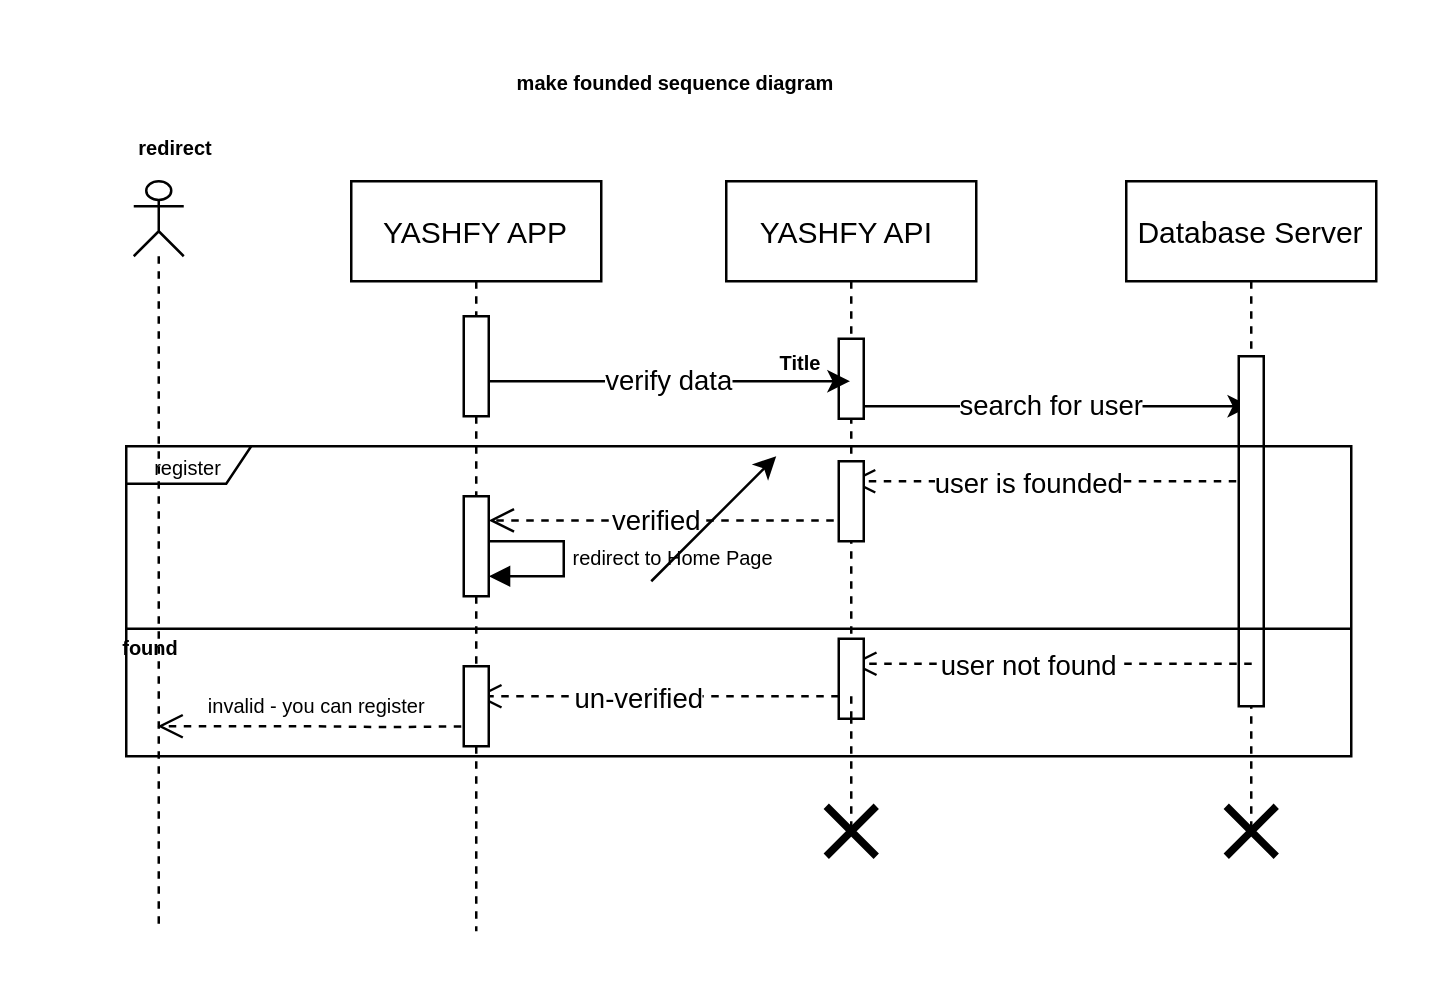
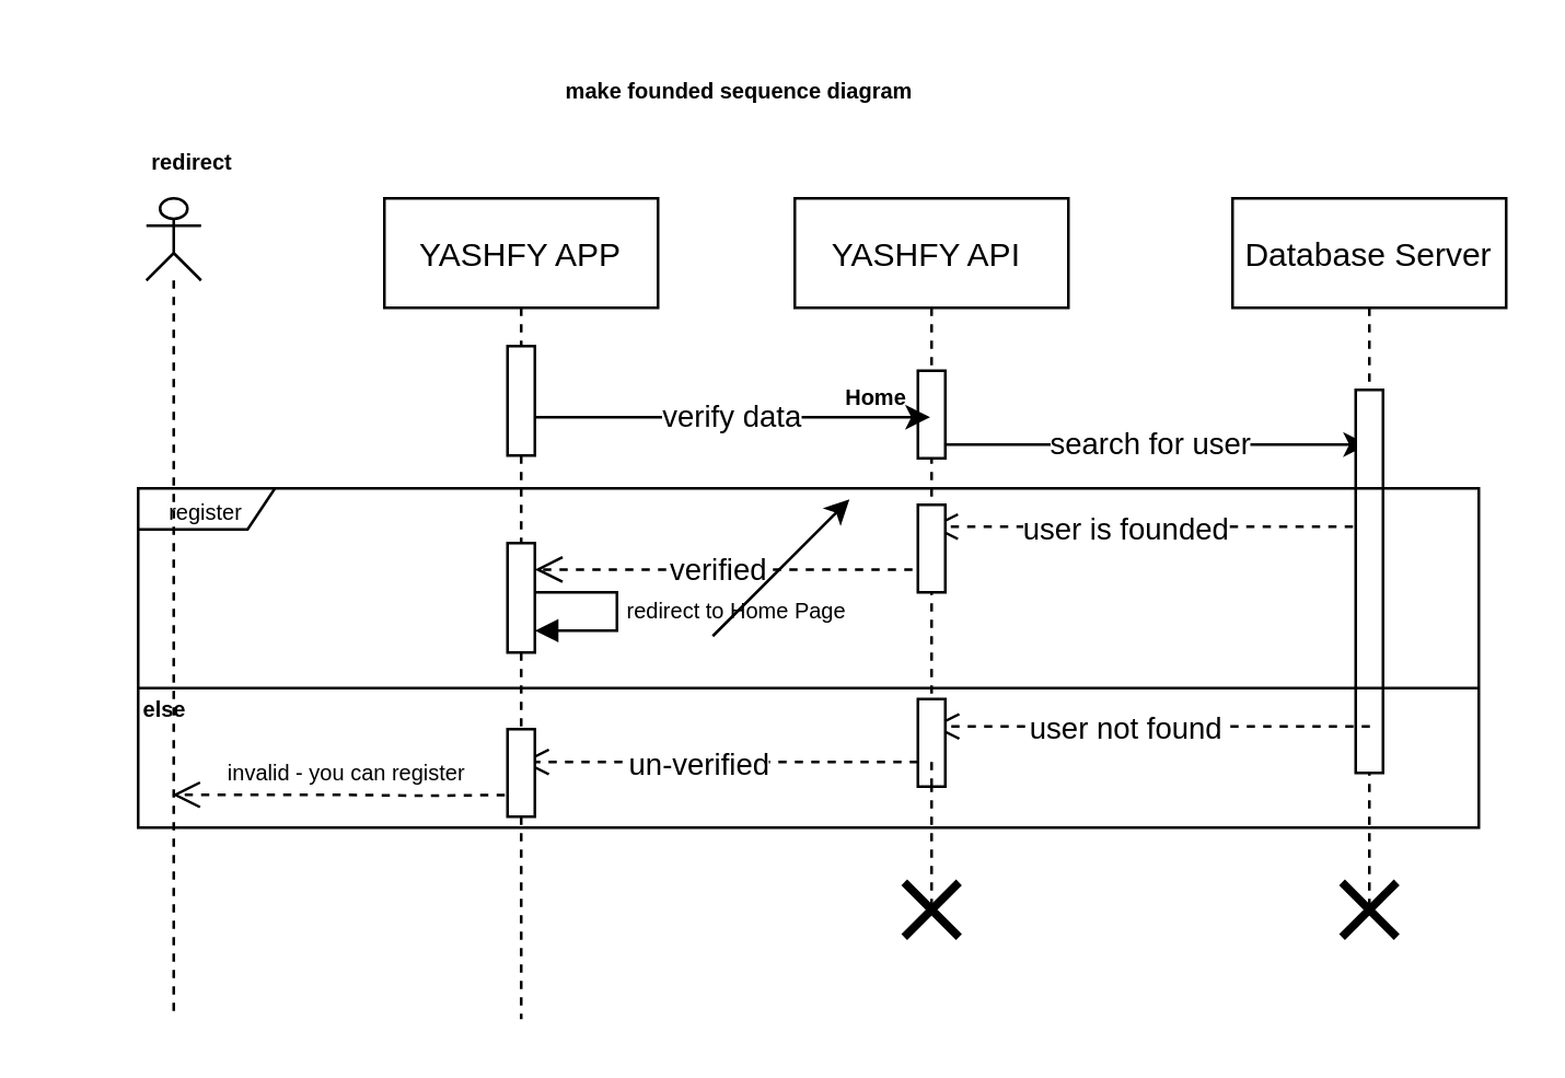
- <mxCell id="34" value="Title" style="text;align=center;fontStyle=1;verticalAlign=middle;spacingLeft=3;spacingRight=3;strokeColor=none;rotatable=0;points=[[0,0.5],[1,0.5]];portConstraint=eastwest;shadow=0;fontSize=8;" parent="1" vertex="1"><mxGeometry x="280" y="132" width="80" height="26" as="geometry" /></mxCell>
+ <mxCell id="34" value="Home" style="text;align=center;fontStyle=1;verticalAlign=middle;spacingLeft=3;spacingRight=3;strokeColor=none;rotatable=0;points=[[0,0.5],[1,0.5]];portConstraint=eastwest;shadow=0;fontSize=8;" parent="1" vertex="1"><mxGeometry x="280" y="132" width="80" height="26" as="geometry" /></mxCell>
- <mxCell id="26" value="found" style="text;align=center;fontStyle=1;verticalAlign=middle;spacingLeft=3;spacingRight=3;strokeColor=none;rotatable=0;points=[[0,0.5],[1,0.5]];portConstraint=eastwest;shadow=0;fontSize=8;" parent="1" vertex="1"><mxGeometry y="246" width="80" height="26" as="geometry" x="20" /></mxCell>
+ <mxCell id="26" value="else" style="text;align=center;fontStyle=1;verticalAlign=middle;spacingLeft=3;spacingRight=3;strokeColor=none;rotatable=0;points=[[0,0.5],[1,0.5]];portConstraint=eastwest;shadow=0;fontSize=8;" parent="1" vertex="1"><mxGeometry y="246" width="80" height="26" as="geometry" x="20" /></mxCell>
